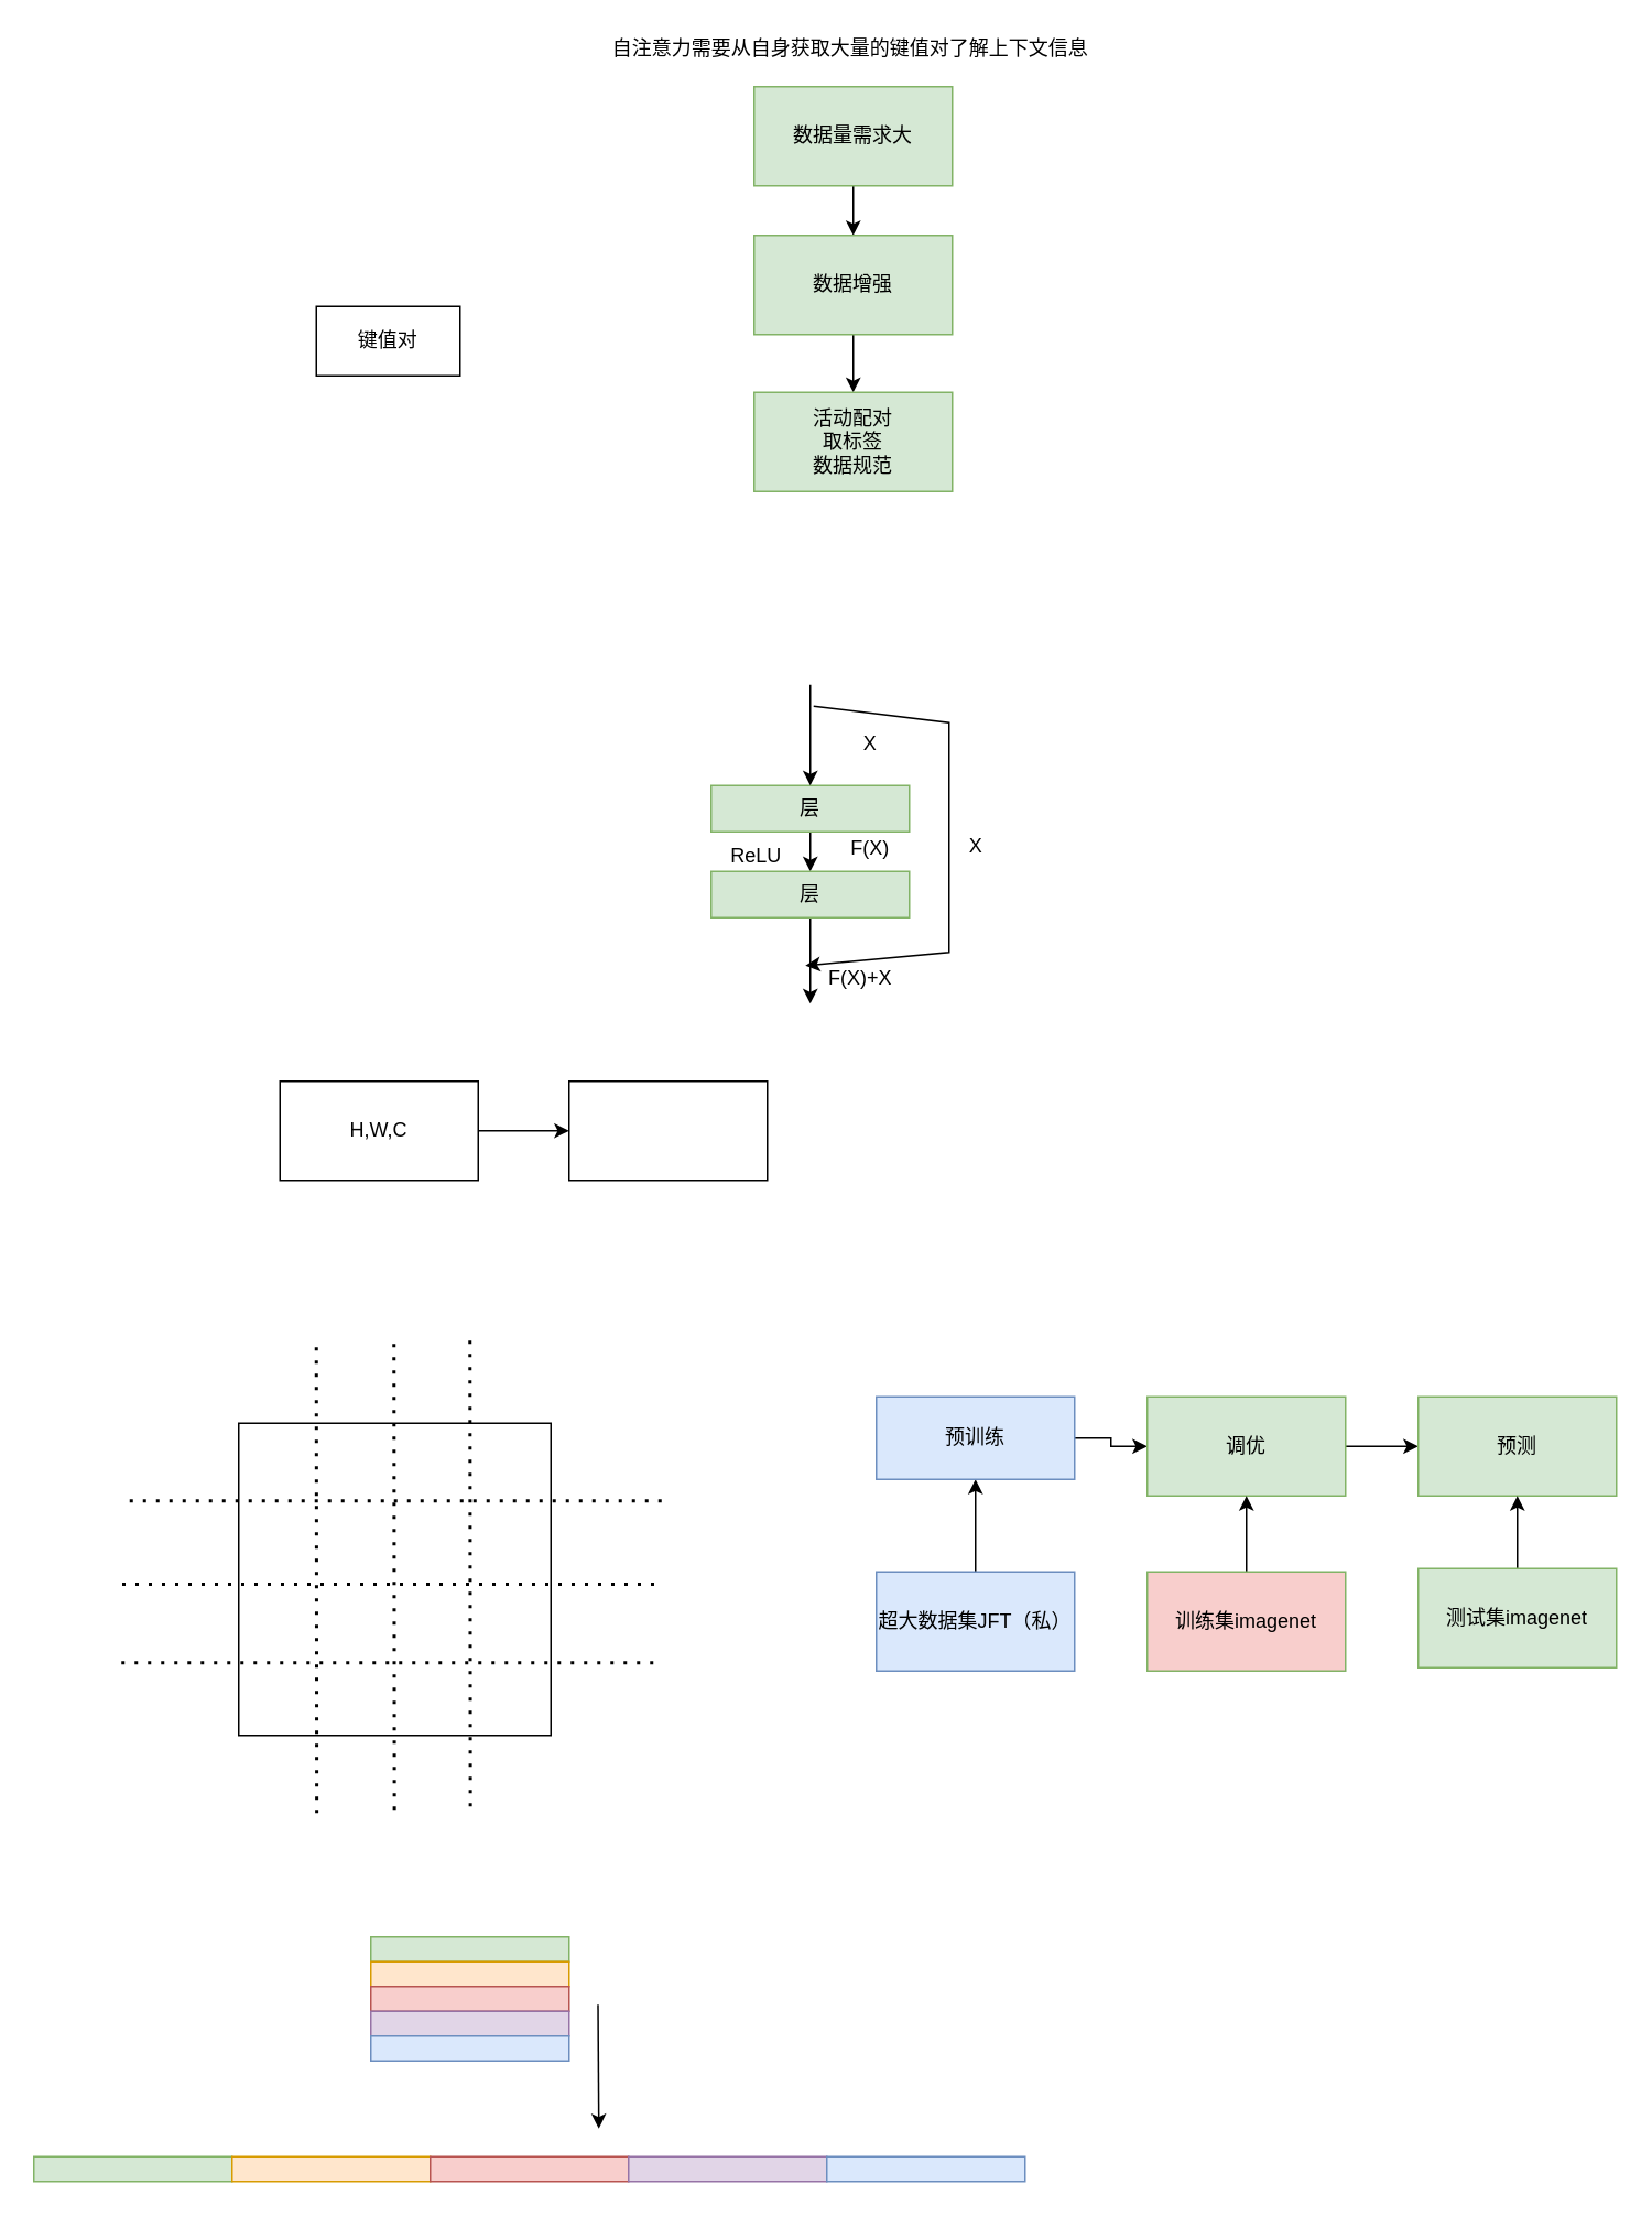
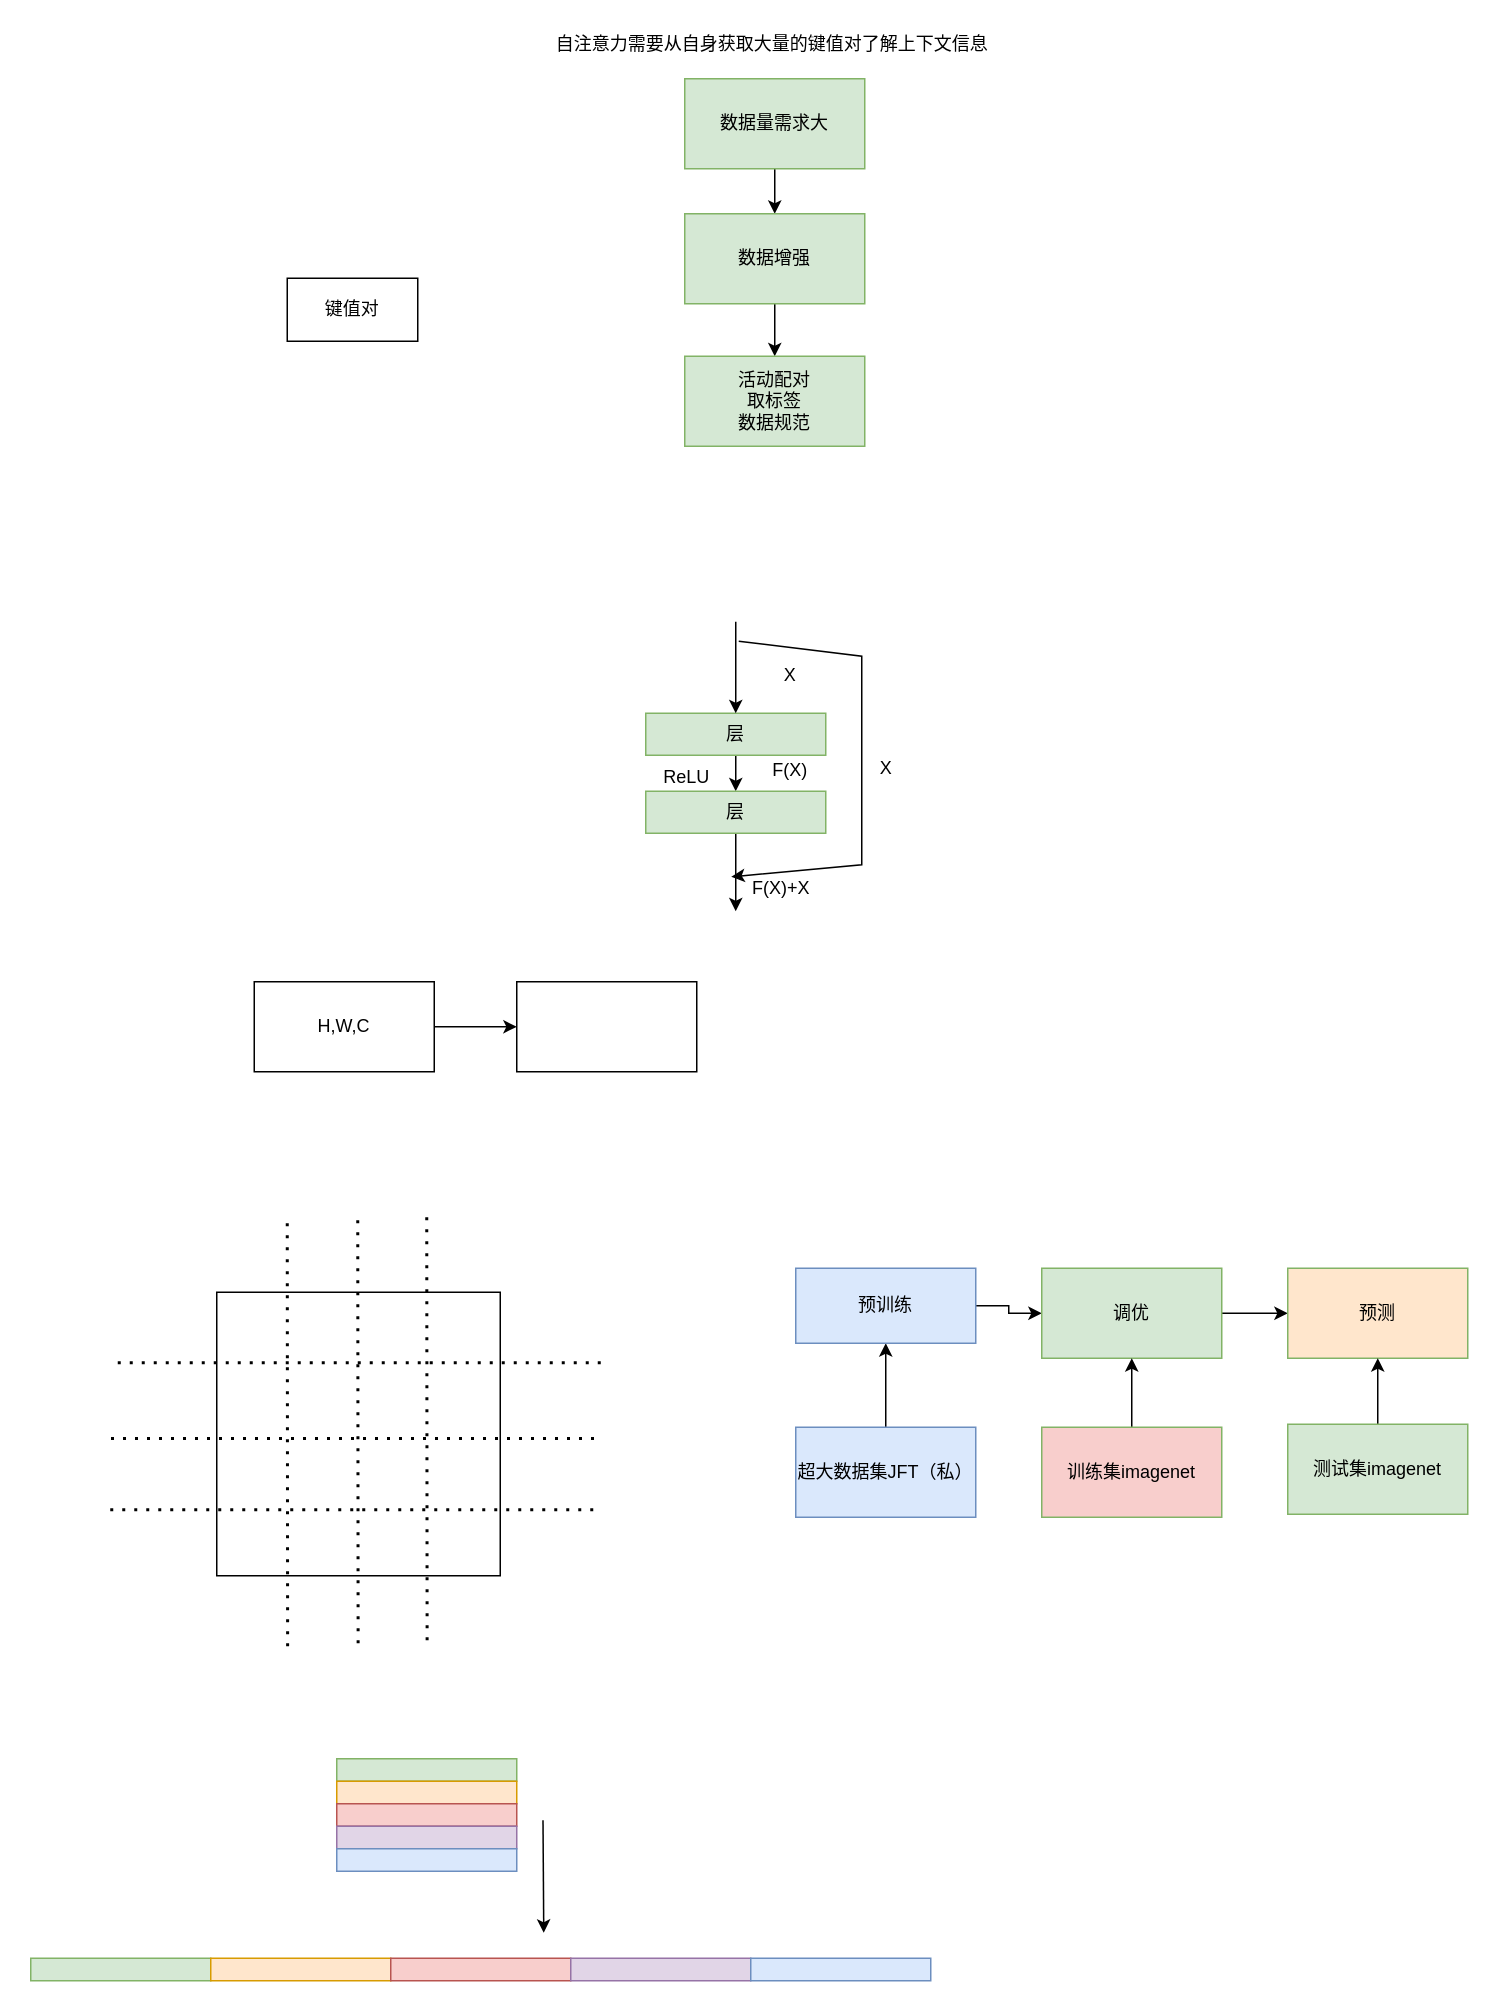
- <mxCell id="47" value="预测" style="rounded=0;whiteSpace=wrap;html=1;fillColor=#d5e8d4;strokeColor=#82b366;" vertex="1" parent="1"><mxGeometry x="858" y="845" width="120" height="60" as="geometry" /></mxCell>
+ <mxCell id="47" value="预测" style="rounded=0;whiteSpace=wrap;html=1;fillColor=#ffe6cc;strokeColor=#82b366;" vertex="1" parent="1"><mxGeometry x="858" y="845" width="120" height="60" as="geometry" /></mxCell>
